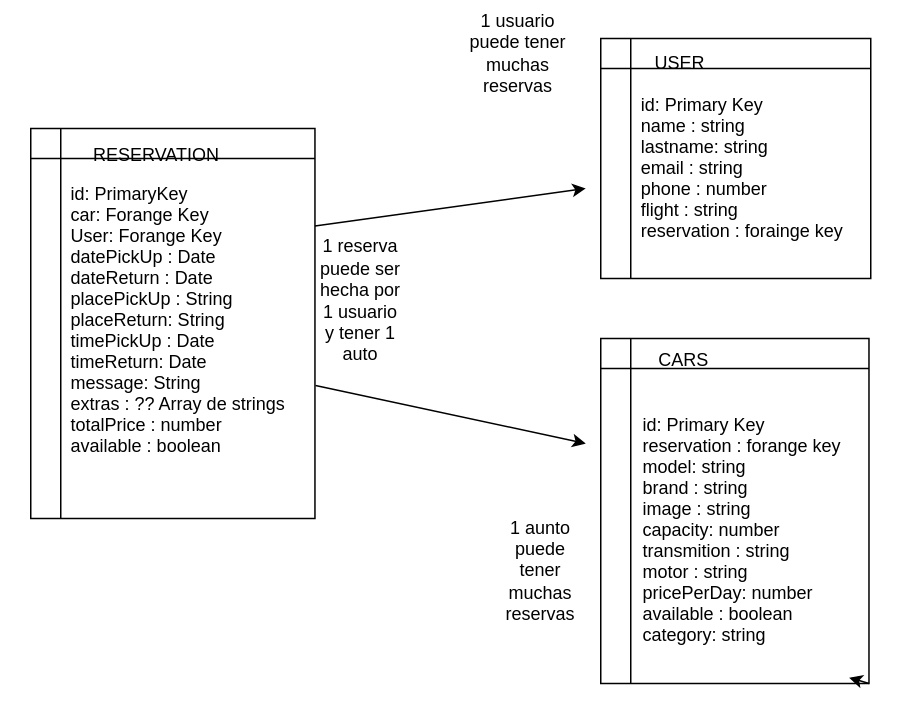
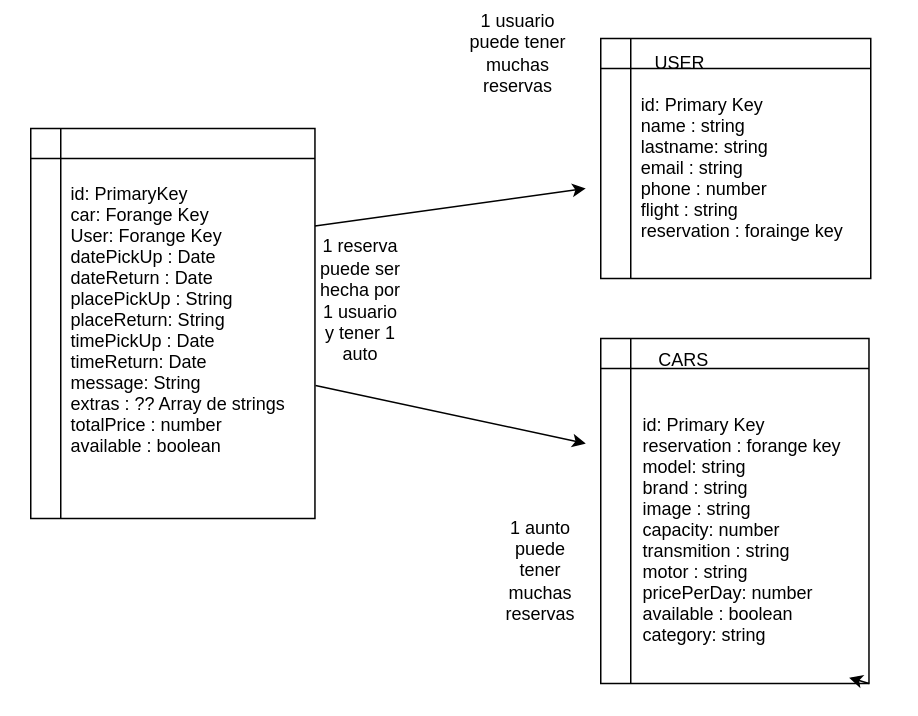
- <mxCell id="15" value="RESERVATION" style="text;html=1;strokeColor=none;fillColor=none;align=center;verticalAlign=middle;whiteSpace=wrap;rounded=0;" parent="14" vertex="1"><mxGeometry width="126.316" height="35.455" as="geometry" /></mxCell>
